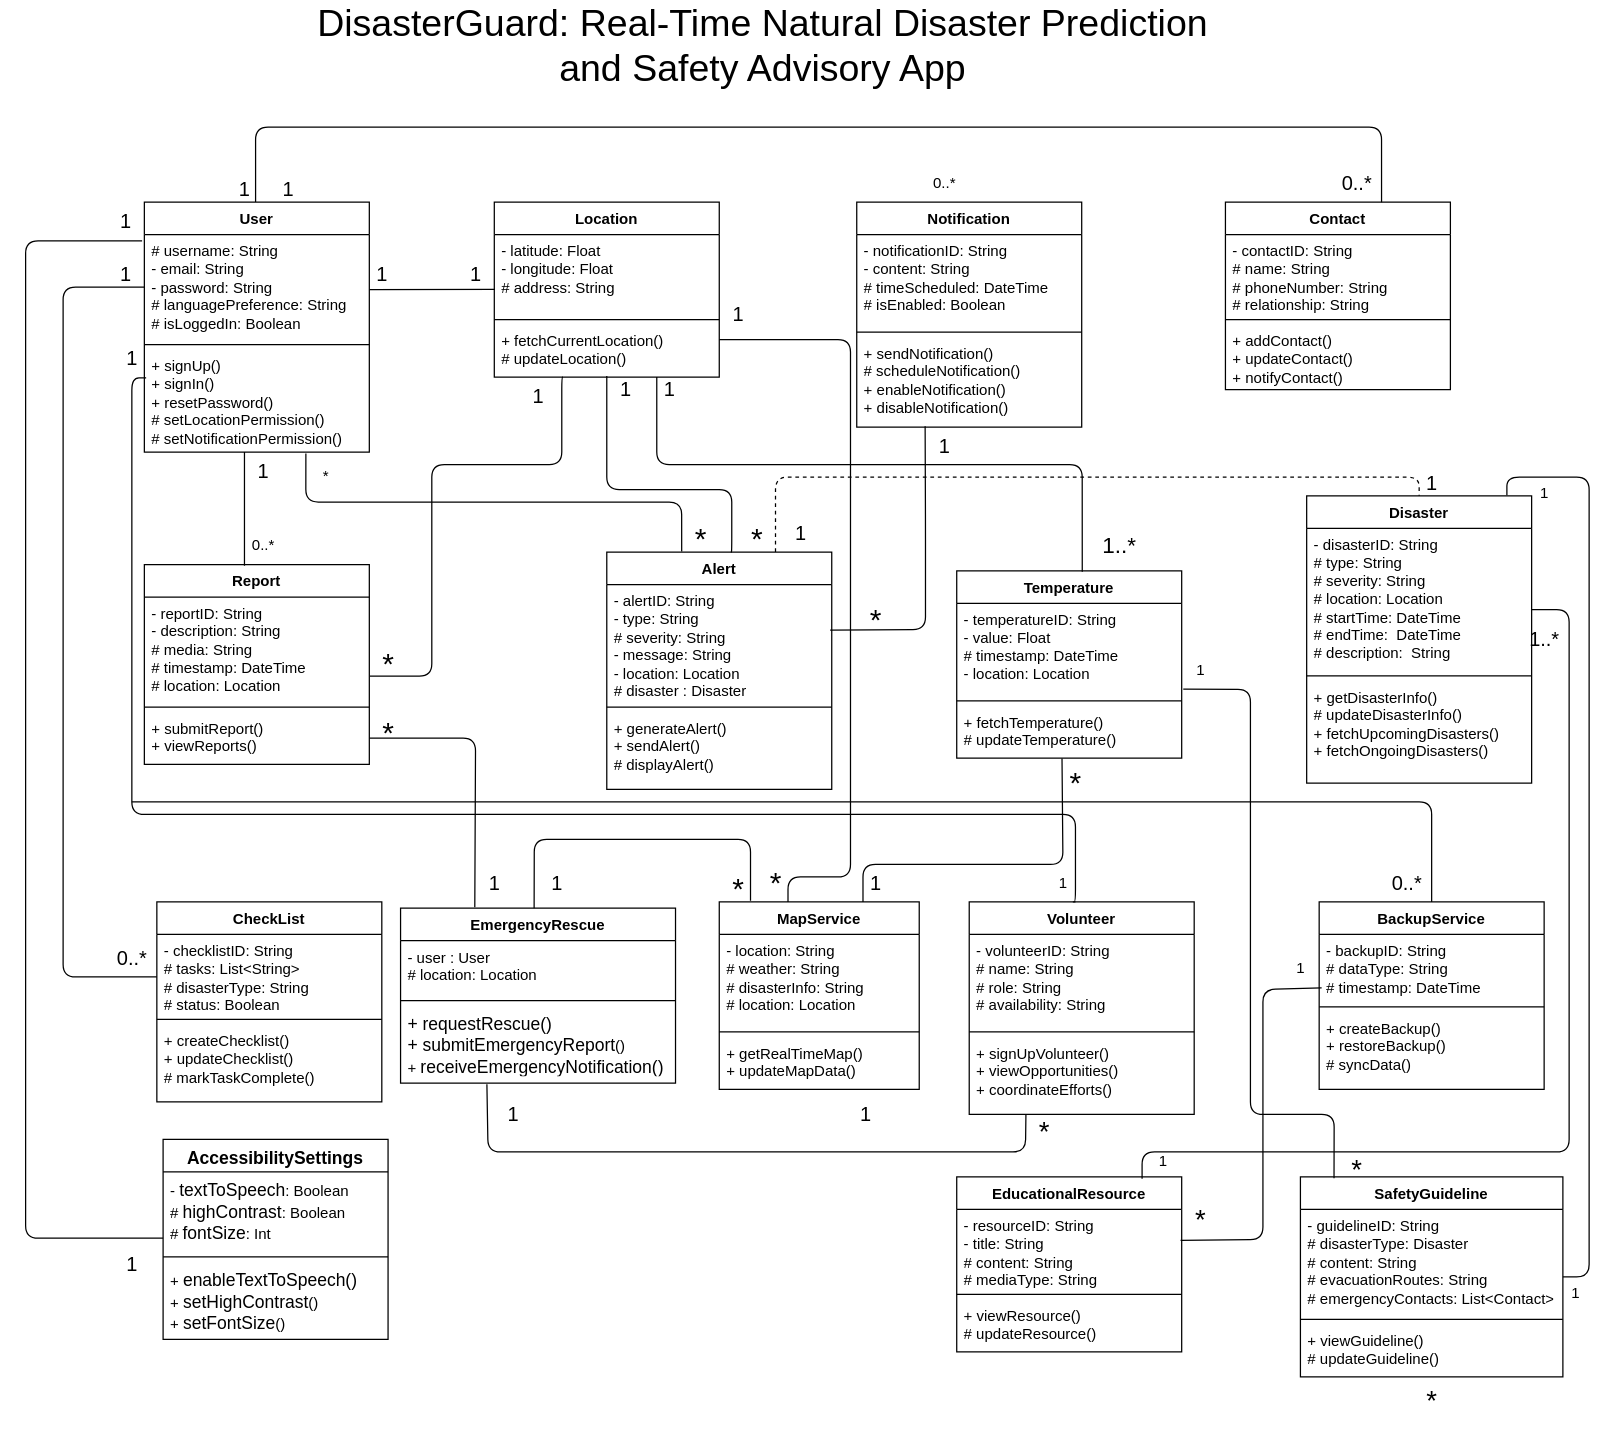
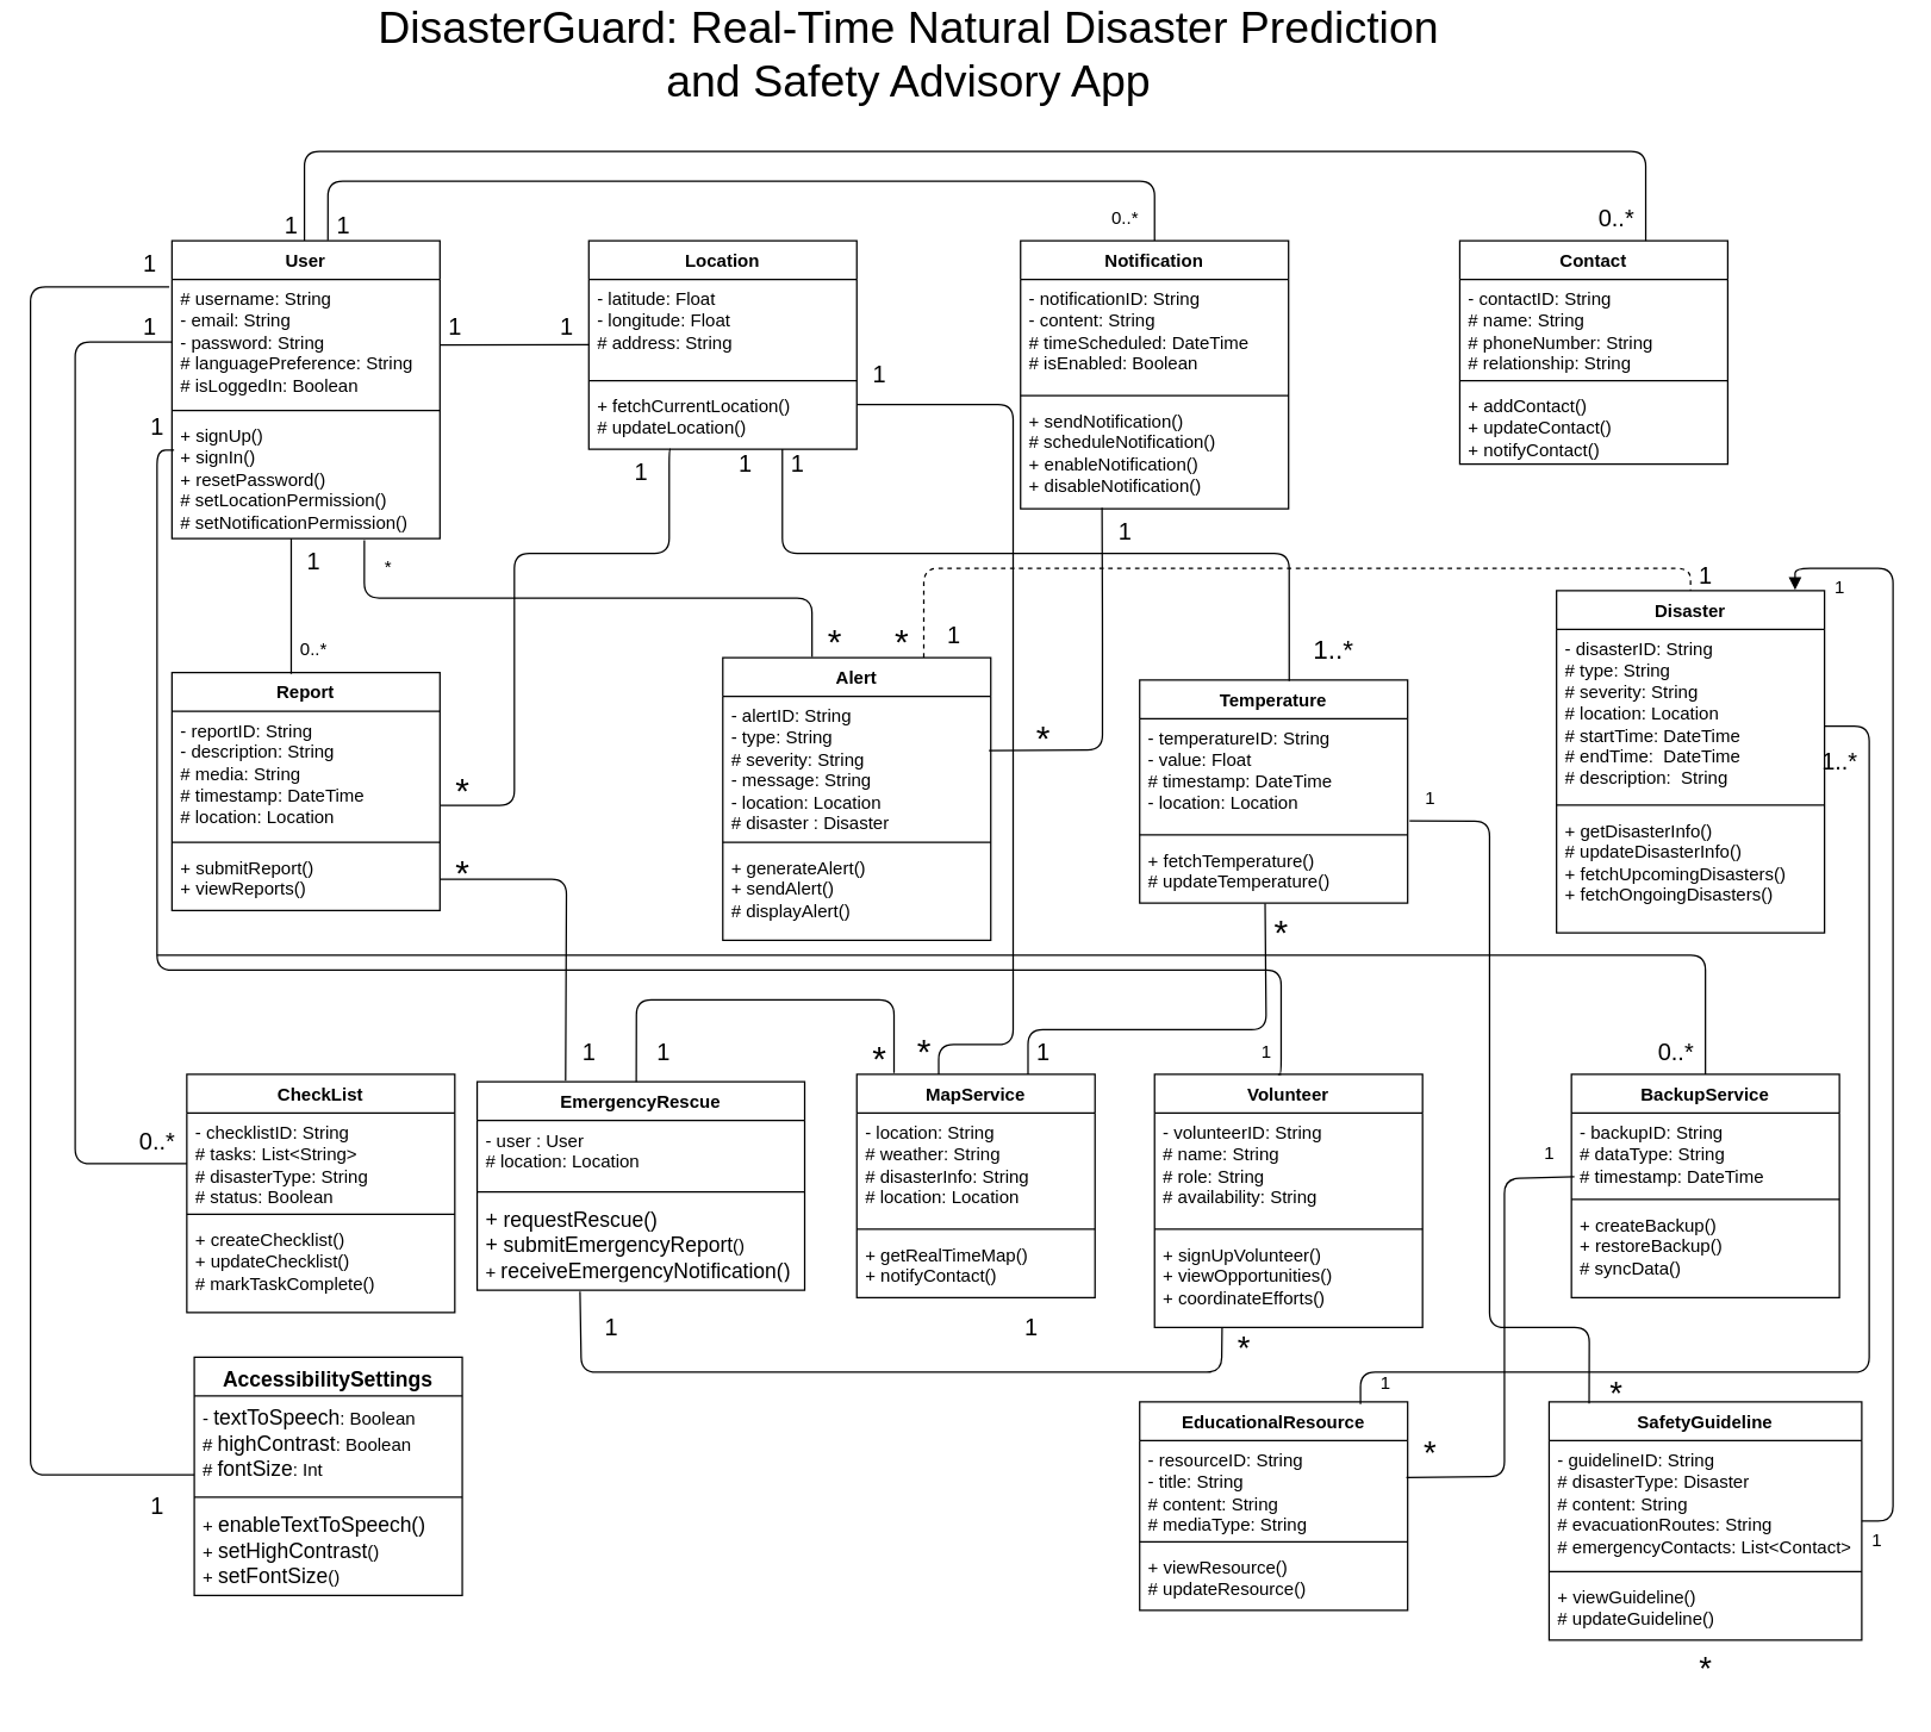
+ <mxCell id="55" value="" style="endArrow=none;html=1;edgeStyle=orthogonalEdgeStyle;rounded=1;exitX=0.582;exitY=-0.001;exitDx=0;exitDy=0;entryX=0.5;entryY=0;entryDx=0;entryDy=0;curved=0;exitPerimeter=0;" parent="1" source="2" target="10" edge="1"><mxGeometry relative="1" as="geometry"><mxPoint x="305" y="238" as="sourcePoint" /><mxPoint x="815" y="90" as="targetPoint" /><Array as="points"><mxPoint x="220" y="120" /><mxPoint x="775" y="120" /></Array></mxGeometry></mxCell>
- <mxCell id="79" value="" style="endArrow=none;html=1;edgeStyle=orthogonalEdgeStyle;rounded=1;exitX=1;exitY=0.5;exitDx=0;exitDy=0;entryX=0.89;entryY=-0.002;entryDx=0;entryDy=0;entryPerimeter=0;curved=0;" parent="1" source="26" target="73" edge="1"><mxGeometry relative="1" as="geometry"><mxPoint x="1271.04" y="1019.296" as="sourcePoint" /><mxPoint x="1206.05" y="389.54" as="targetPoint" /><Array as="points"><mxPoint x="1271" y="1020" /><mxPoint x="1271" y="380" /><mxPoint x="1205" y="380" /></Array></mxGeometry></mxCell>
+ <mxCell id="79" value="" style="endArrow=block;html=1;edgeStyle=orthogonalEdgeStyle;rounded=1;exitX=1;exitY=0.5;exitDx=0;exitDy=0;entryX=0.89;entryY=-0.002;entryDx=0;entryDy=0;entryPerimeter=0;curved=0;" parent="1" source="26" target="73" edge="1"><mxGeometry relative="1" as="geometry"><mxPoint x="1271.04" y="1019.296" as="sourcePoint" /><mxPoint x="1206.05" y="389.54" as="targetPoint" /><Array as="points"><mxPoint x="1271" y="1020" /><mxPoint x="1271" y="380" /><mxPoint x="1205" y="380" /></Array></mxGeometry></mxCell>
- <mxCell id="67" value="" style="endArrow=none;html=1;edgeStyle=orthogonalEdgeStyle;rounded=1;exitX=0.5;exitY=0.98;exitDx=0;exitDy=0;exitPerimeter=0;entryX=0.553;entryY=0.002;entryDx=0;entryDy=0;curved=0;entryPerimeter=0;" parent="1" source="9" target="14" edge="1"><mxGeometry relative="1" as="geometry"><mxPoint x="475" y="330" as="sourcePoint" /><mxPoint x="582.99" y="439.11" as="targetPoint" /><Array as="points"><mxPoint x="485" y="390" /><mxPoint x="585" y="390" /><mxPoint x="585" y="439" /><mxPoint x="584" y="439" /></Array></mxGeometry></mxCell>
- <mxCell id="93" value="&lt;div&gt;+ getRealTimeMap()&lt;/div&gt;&lt;div&gt;+ updateMapData()&lt;/div&gt;" style="text;strokeColor=none;fillColor=none;align=left;verticalAlign=top;spacingLeft=4;spacingRight=4;overflow=hidden;rotatable=0;points=[[0,0.5],[1,0.5]];portConstraint=eastwest;whiteSpace=wrap;html=1;" vertex="1" parent="90"><mxGeometry y="108" width="160" height="42" as="geometry" /></mxCell>
+ <mxCell id="93" value="&lt;div&gt;+ getRealTimeMap()&lt;/div&gt;&lt;div&gt;+ notifyContact()&lt;/div&gt;" style="text;strokeColor=none;fillColor=none;align=left;verticalAlign=top;spacingLeft=4;spacingRight=4;overflow=hidden;rotatable=0;points=[[0,0.5],[1,0.5]];portConstraint=eastwest;whiteSpace=wrap;html=1;" vertex="1" parent="90"><mxGeometry y="108" width="160" height="42" as="geometry" /></mxCell>
